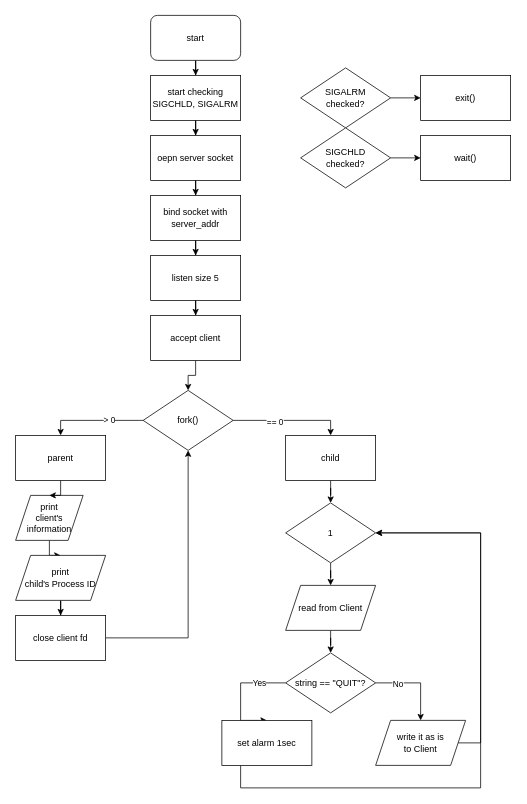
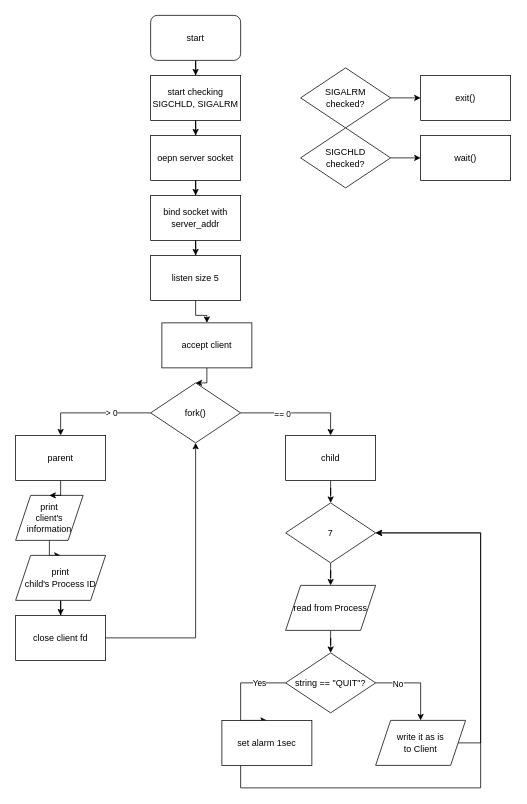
- <mxCell id="13" value="accept client" style="rounded=0;whiteSpace=wrap;html=1;" vertex="1" parent="1"><mxGeometry x="200" y="420" width="120" height="60" as="geometry" /></mxCell>
+ <mxCell id="13" value="accept client" style="rounded=0;whiteSpace=wrap;html=1;" vertex="1" parent="1"><mxGeometry x="215" y="430" width="120" height="60" as="geometry" /></mxCell>
- <mxCell id="18" value="fork()" style="rhombus;whiteSpace=wrap;html=1;" vertex="1" parent="1"><mxGeometry x="190" y="520" width="120" height="80" as="geometry" /></mxCell>
+ <mxCell id="18" value="fork()" style="rhombus;whiteSpace=wrap;html=1;" vertex="1" parent="1"><mxGeometry x="200" y="510" width="120" height="80" as="geometry" /></mxCell>
- <mxCell id="30" value="1" style="rhombus;whiteSpace=wrap;html=1;" vertex="1" parent="1"><mxGeometry x="380" y="670" width="120" height="80" as="geometry" /></mxCell>
+ <mxCell id="30" value="7" style="rhombus;whiteSpace=wrap;html=1;" vertex="1" parent="1"><mxGeometry x="380" y="670" width="120" height="80" as="geometry" /></mxCell>
- <mxCell id="32" value="read from Client" style="shape=parallelogram;perimeter=parallelogramPerimeter;whiteSpace=wrap;html=1;fixedSize=1;" vertex="1" parent="1"><mxGeometry x="380" y="780" width="120" height="60" as="geometry" /></mxCell>
+ <mxCell id="32" value="read from Process" style="shape=parallelogram;perimeter=parallelogramPerimeter;whiteSpace=wrap;html=1;fixedSize=1;" vertex="1" parent="1"><mxGeometry x="380" y="780" width="120" height="60" as="geometry" /></mxCell>
